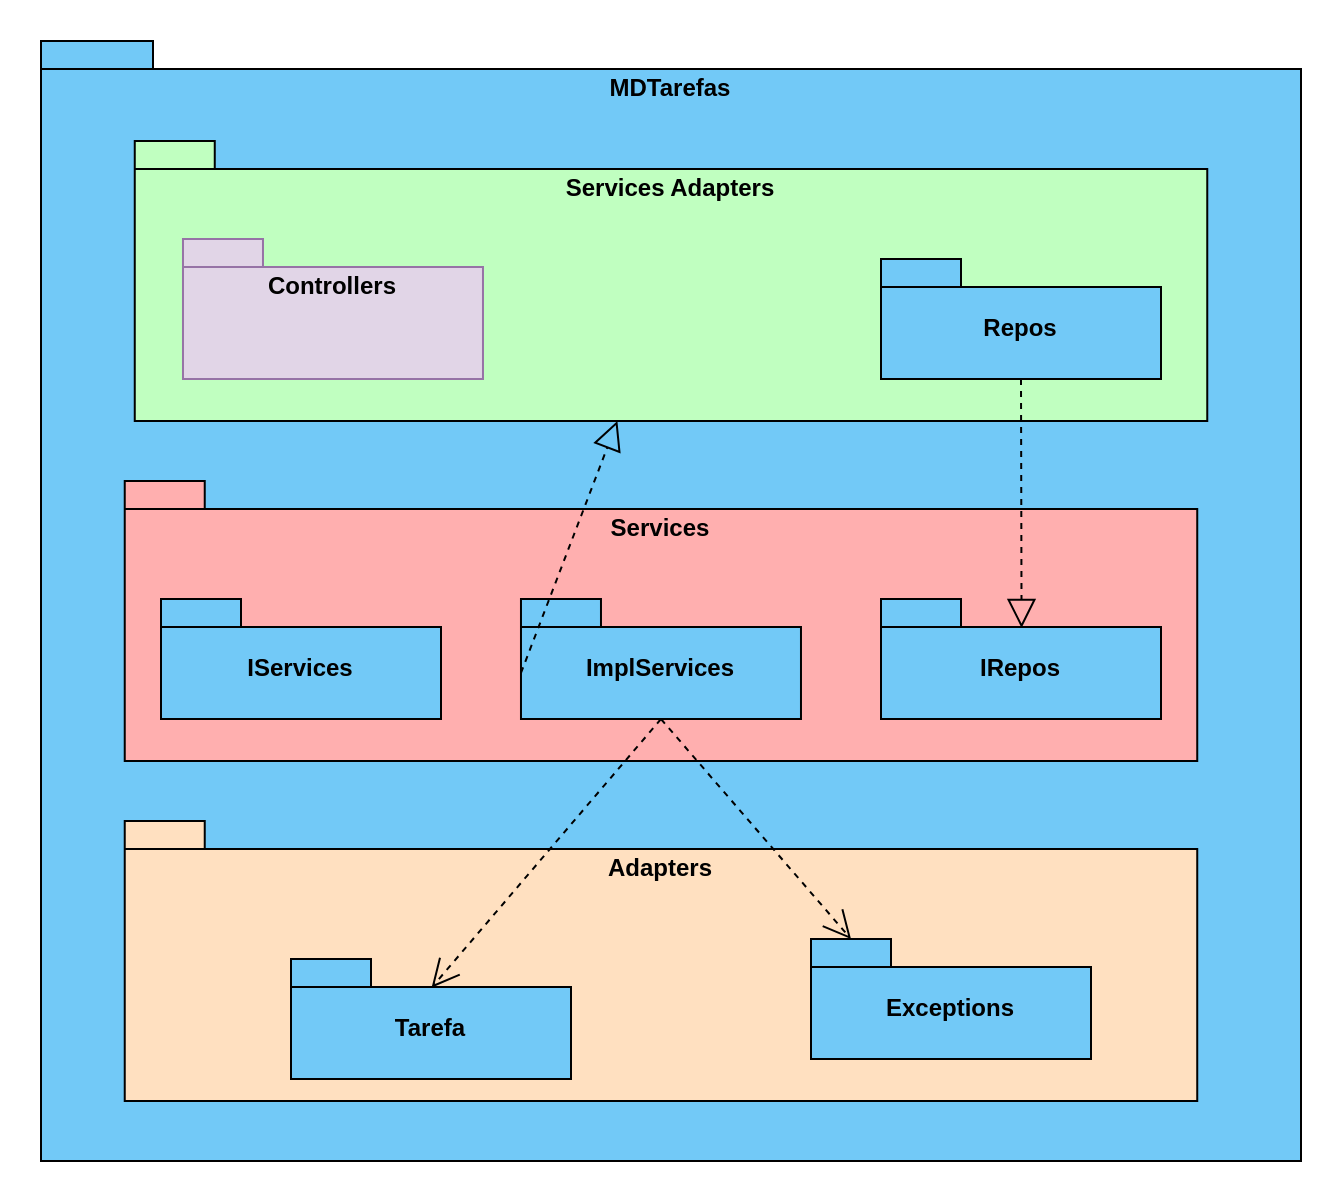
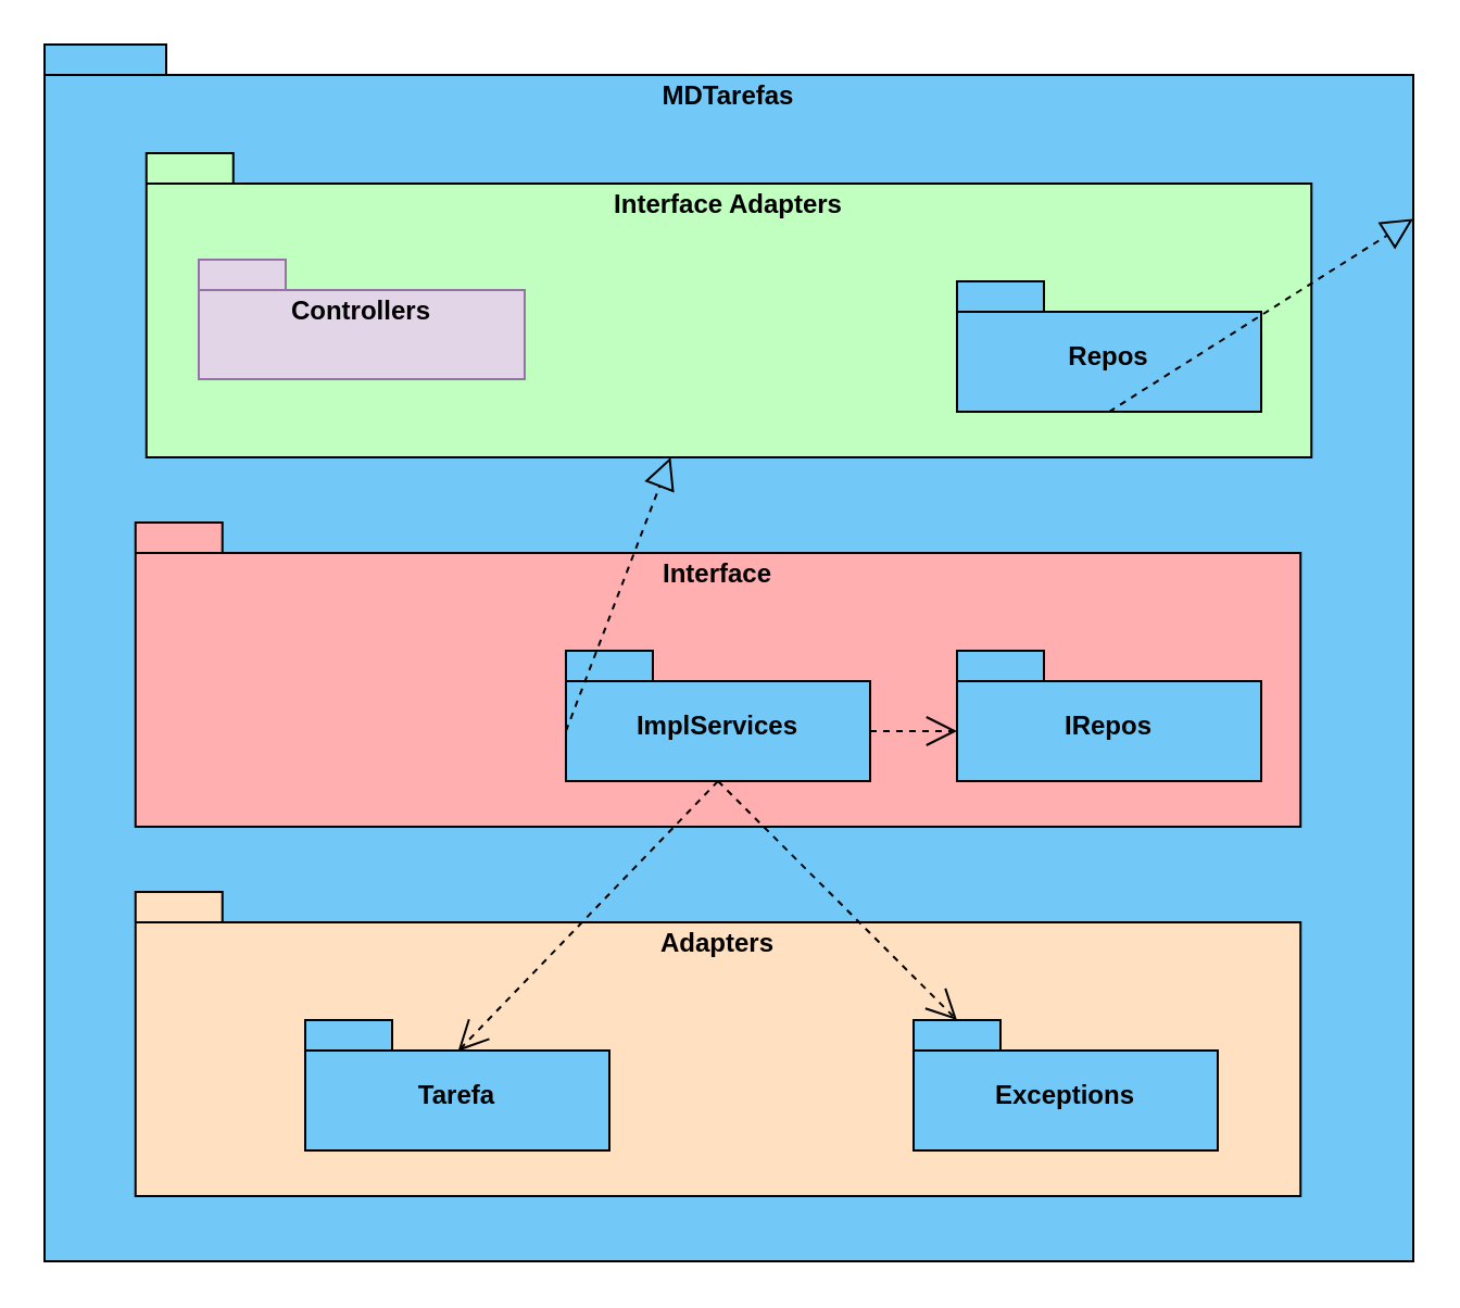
- <mxCell id="3" value="Services Adapters" style="shape=folder;fontStyle=1;spacingTop=10;tabWidth=40;tabHeight=14;tabPosition=left;html=1;whiteSpace=wrap;verticalAlign=top;fillColor=#c0ffc0;" parent="1" vertex="1"><mxGeometry x="66.88" y="70" width="536.25" height="140" as="geometry" /></mxCell>
+ <mxCell id="3" value="Interface Adapters" style="shape=folder;fontStyle=1;spacingTop=10;tabWidth=40;tabHeight=14;tabPosition=left;html=1;whiteSpace=wrap;verticalAlign=top;fillColor=#c0ffc0;" parent="1" vertex="1"><mxGeometry x="66.88" y="70" width="536.25" height="140" as="geometry" /></mxCell>
- <mxCell id="4" value="Controllers" style="shape=folder;fontStyle=1;spacingTop=10;tabWidth=40;tabHeight=14;tabPosition=left;html=1;whiteSpace=wrap;verticalAlign=top;fillColor=#e1d5e7;strokeColor=#9673a6;" parent="1" vertex="1"><mxGeometry x="90.99" y="119" width="150" height="70" as="geometry" /></mxCell>
+ <mxCell id="4" value="Controllers" style="shape=folder;fontStyle=1;spacingTop=10;tabWidth=40;tabHeight=14;tabPosition=left;html=1;whiteSpace=wrap;verticalAlign=top;fillColor=#e1d5e7;strokeColor=#9673a6;" parent="1" vertex="1"><mxGeometry x="90.99" y="119" width="150" height="55" as="geometry" /></mxCell>
- <mxCell id="17" value="" style="endArrow=block;dashed=1;endFill=0;endSize=12;html=1;rounded=0;exitX=0.5;exitY=1;exitDx=0;exitDy=0;exitPerimeter=0;entryX=0.502;entryY=0.241;entryDx=0;entryDy=0;entryPerimeter=0;" parent="1" source="5" target="7" edge="1"><mxGeometry width="160" relative="1" as="geometry"><mxPoint x="270" y="346" as="sourcePoint" /><mxPoint x="230" y="346" as="targetPoint" /></mxGeometry></mxCell>
+ <mxCell id="17" value="" style="endArrow=block;dashed=1;endFill=0;endSize=12;html=1;rounded=0;exitX=0.5;exitY=1;exitDx=0;exitDy=0;exitPerimeter=0;" parent="1" source="5" target="2" edge="1"><mxGeometry width="160" relative="1" as="geometry"><mxPoint x="270" y="346" as="sourcePoint" /><mxPoint x="230" y="346" as="targetPoint" /></mxGeometry></mxCell>
- <mxCell id="6" value="Services" style="shape=folder;fontStyle=1;spacingTop=10;tabWidth=40;tabHeight=14;tabPosition=left;html=1;whiteSpace=wrap;verticalAlign=top;fillColor=#ffafaf;" parent="1" vertex="1"><mxGeometry x="61.87" y="240" width="536.25" height="140" as="geometry" /></mxCell>
+ <mxCell id="6" value="Interface" style="shape=folder;fontStyle=1;spacingTop=10;tabWidth=40;tabHeight=14;tabPosition=left;html=1;whiteSpace=wrap;verticalAlign=top;fillColor=#ffafaf;" parent="1" vertex="1"><mxGeometry x="61.87" y="240" width="536.25" height="140" as="geometry" /></mxCell>
- <mxCell id="8" value="IServices" style="shape=folder;fontStyle=1;spacingTop=10;tabWidth=40;tabHeight=14;tabPosition=left;html=1;whiteSpace=wrap;fillColor=#72C9F7;" parent="1" vertex="1"><mxGeometry x="80" y="299" width="140" height="60" as="geometry" /></mxCell>
+ <mxCell id="16" value="" style="endArrow=open;endSize=12;dashed=1;html=1;rounded=0;exitX=0;exitY=0;exitDx=140;exitDy=37;exitPerimeter=0;entryX=0;entryY=0;entryDx=0;entryDy=37;entryPerimeter=0;" parent="1" source="9" target="7" edge="1"><mxGeometry width="160" relative="1" as="geometry"><mxPoint x="280" y="310" as="sourcePoint" /><mxPoint x="440" y="310" as="targetPoint" /></mxGeometry></mxCell>
- <mxCell id="11" value="Exceptions" style="shape=folder;fontStyle=1;spacingTop=10;tabWidth=40;tabHeight=14;tabPosition=left;html=1;whiteSpace=wrap;fillColor=#72C9F7;" parent="1" vertex="1"><mxGeometry x="405" y="469" width="140" height="60" as="geometry" /></mxCell>
+ <mxCell id="11" value="Exceptions" style="shape=folder;fontStyle=1;spacingTop=10;tabWidth=40;tabHeight=14;tabPosition=left;html=1;whiteSpace=wrap;fillColor=#72C9F7;" parent="1" vertex="1"><mxGeometry x="420" y="469" width="140" height="60" as="geometry" /></mxCell>
- <mxCell id="12" value="Tarefa" style="shape=folder;fontStyle=1;spacingTop=10;tabWidth=40;tabHeight=14;tabPosition=left;html=1;whiteSpace=wrap;fillColor=#72C9F7;" parent="1" vertex="1"><mxGeometry x="145" y="479" width="140" height="60" as="geometry" /></mxCell>
+ <mxCell id="12" value="Tarefa" style="shape=folder;fontStyle=1;spacingTop=10;tabWidth=40;tabHeight=14;tabPosition=left;html=1;whiteSpace=wrap;fillColor=#72C9F7;" parent="1" vertex="1"><mxGeometry x="140" y="469" width="140" height="60" as="geometry" /></mxCell>
